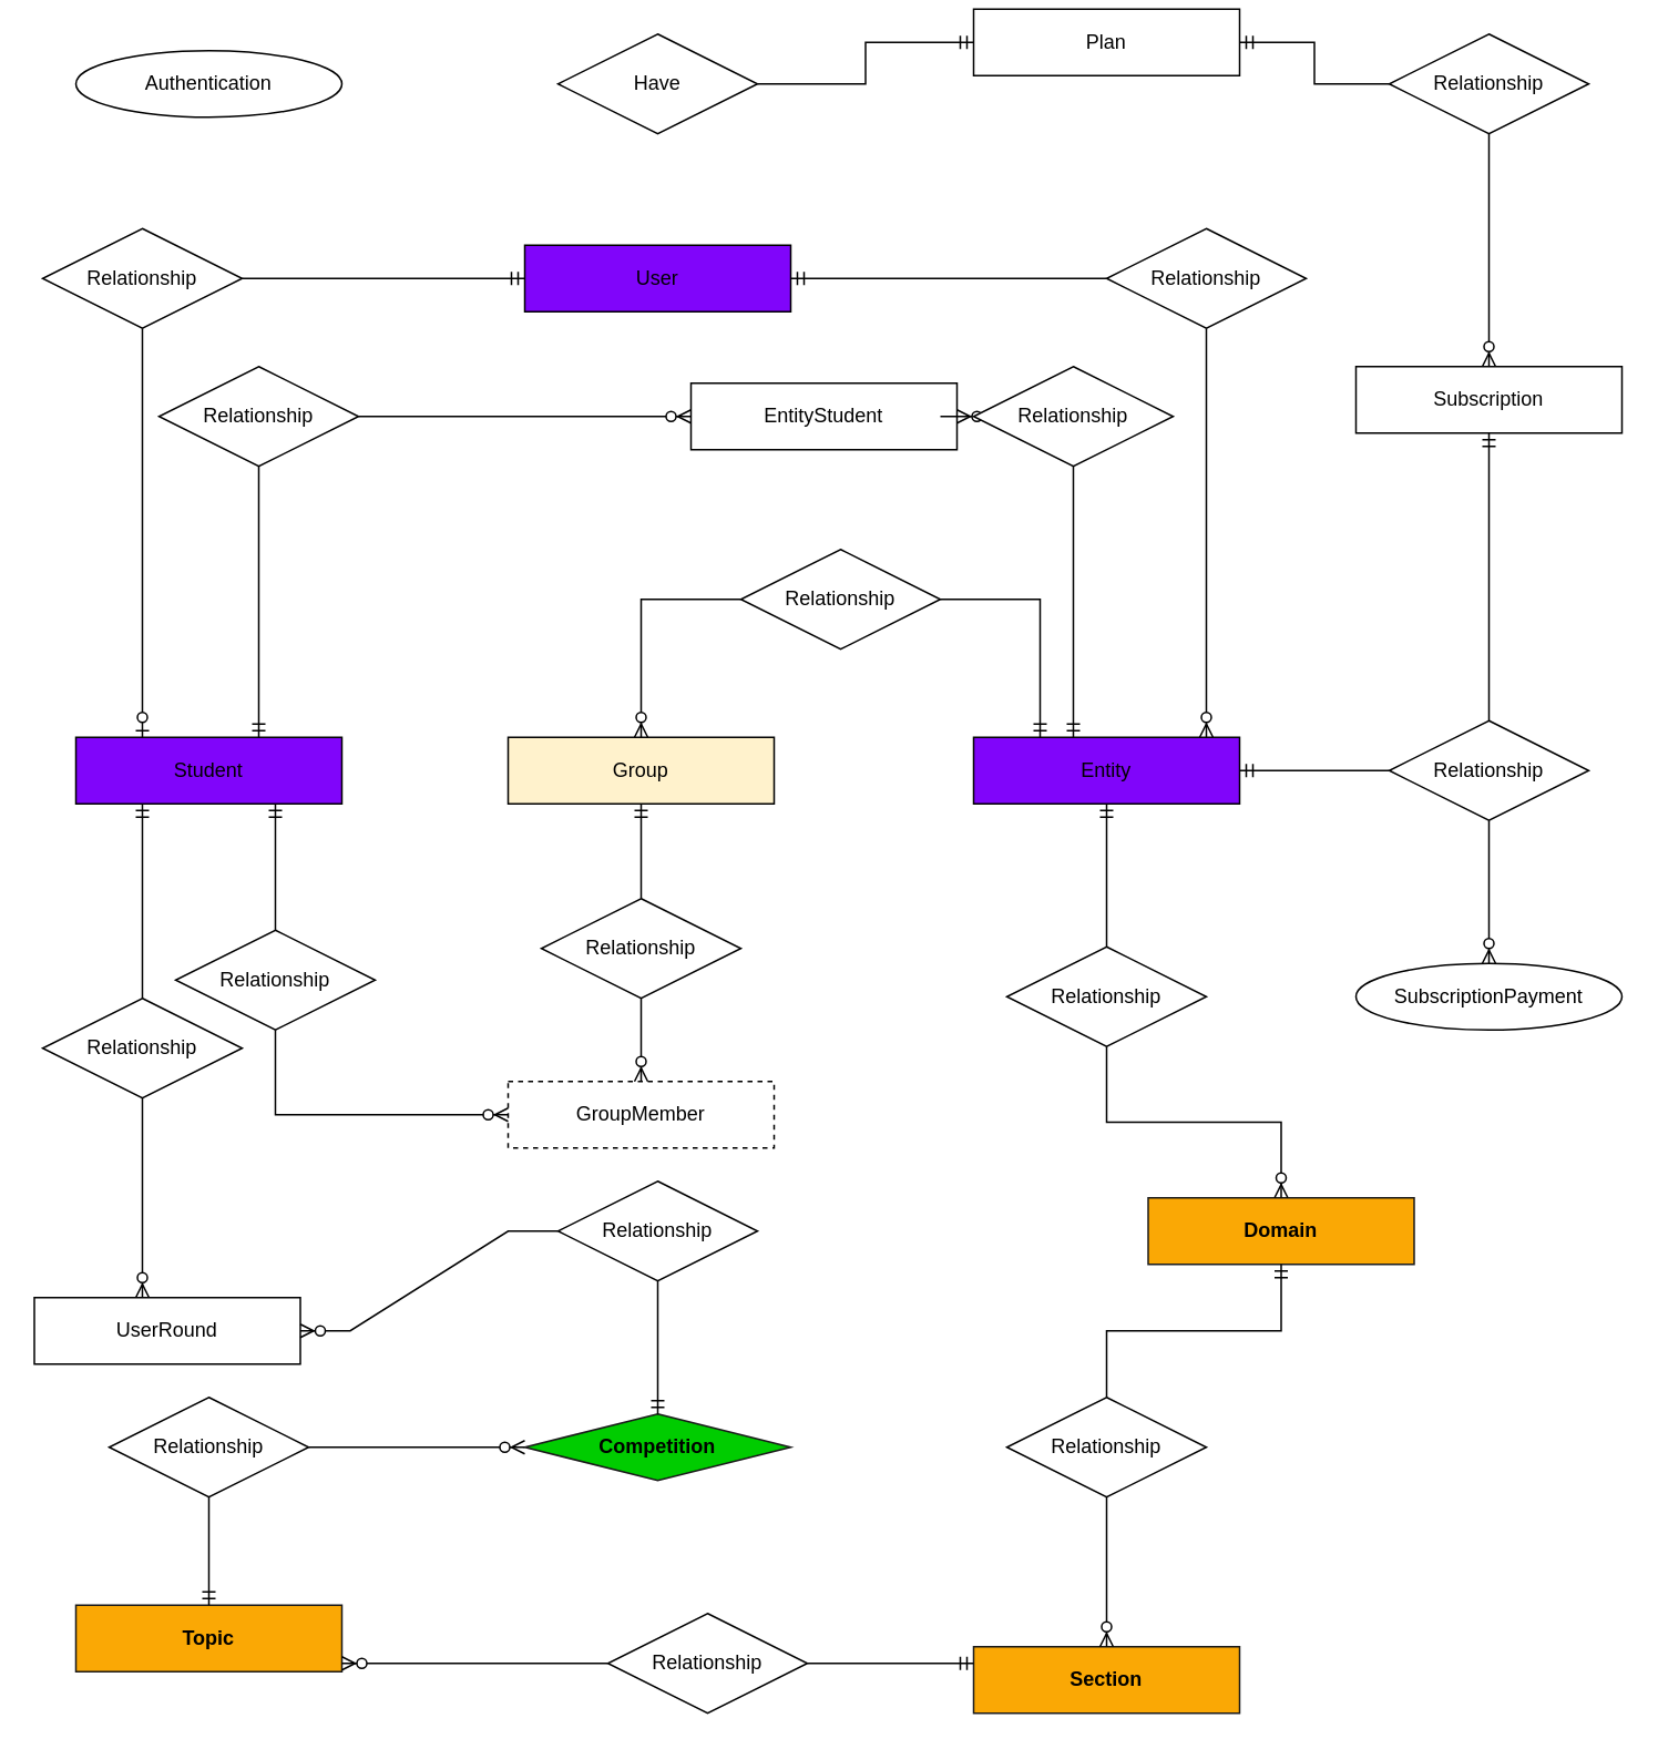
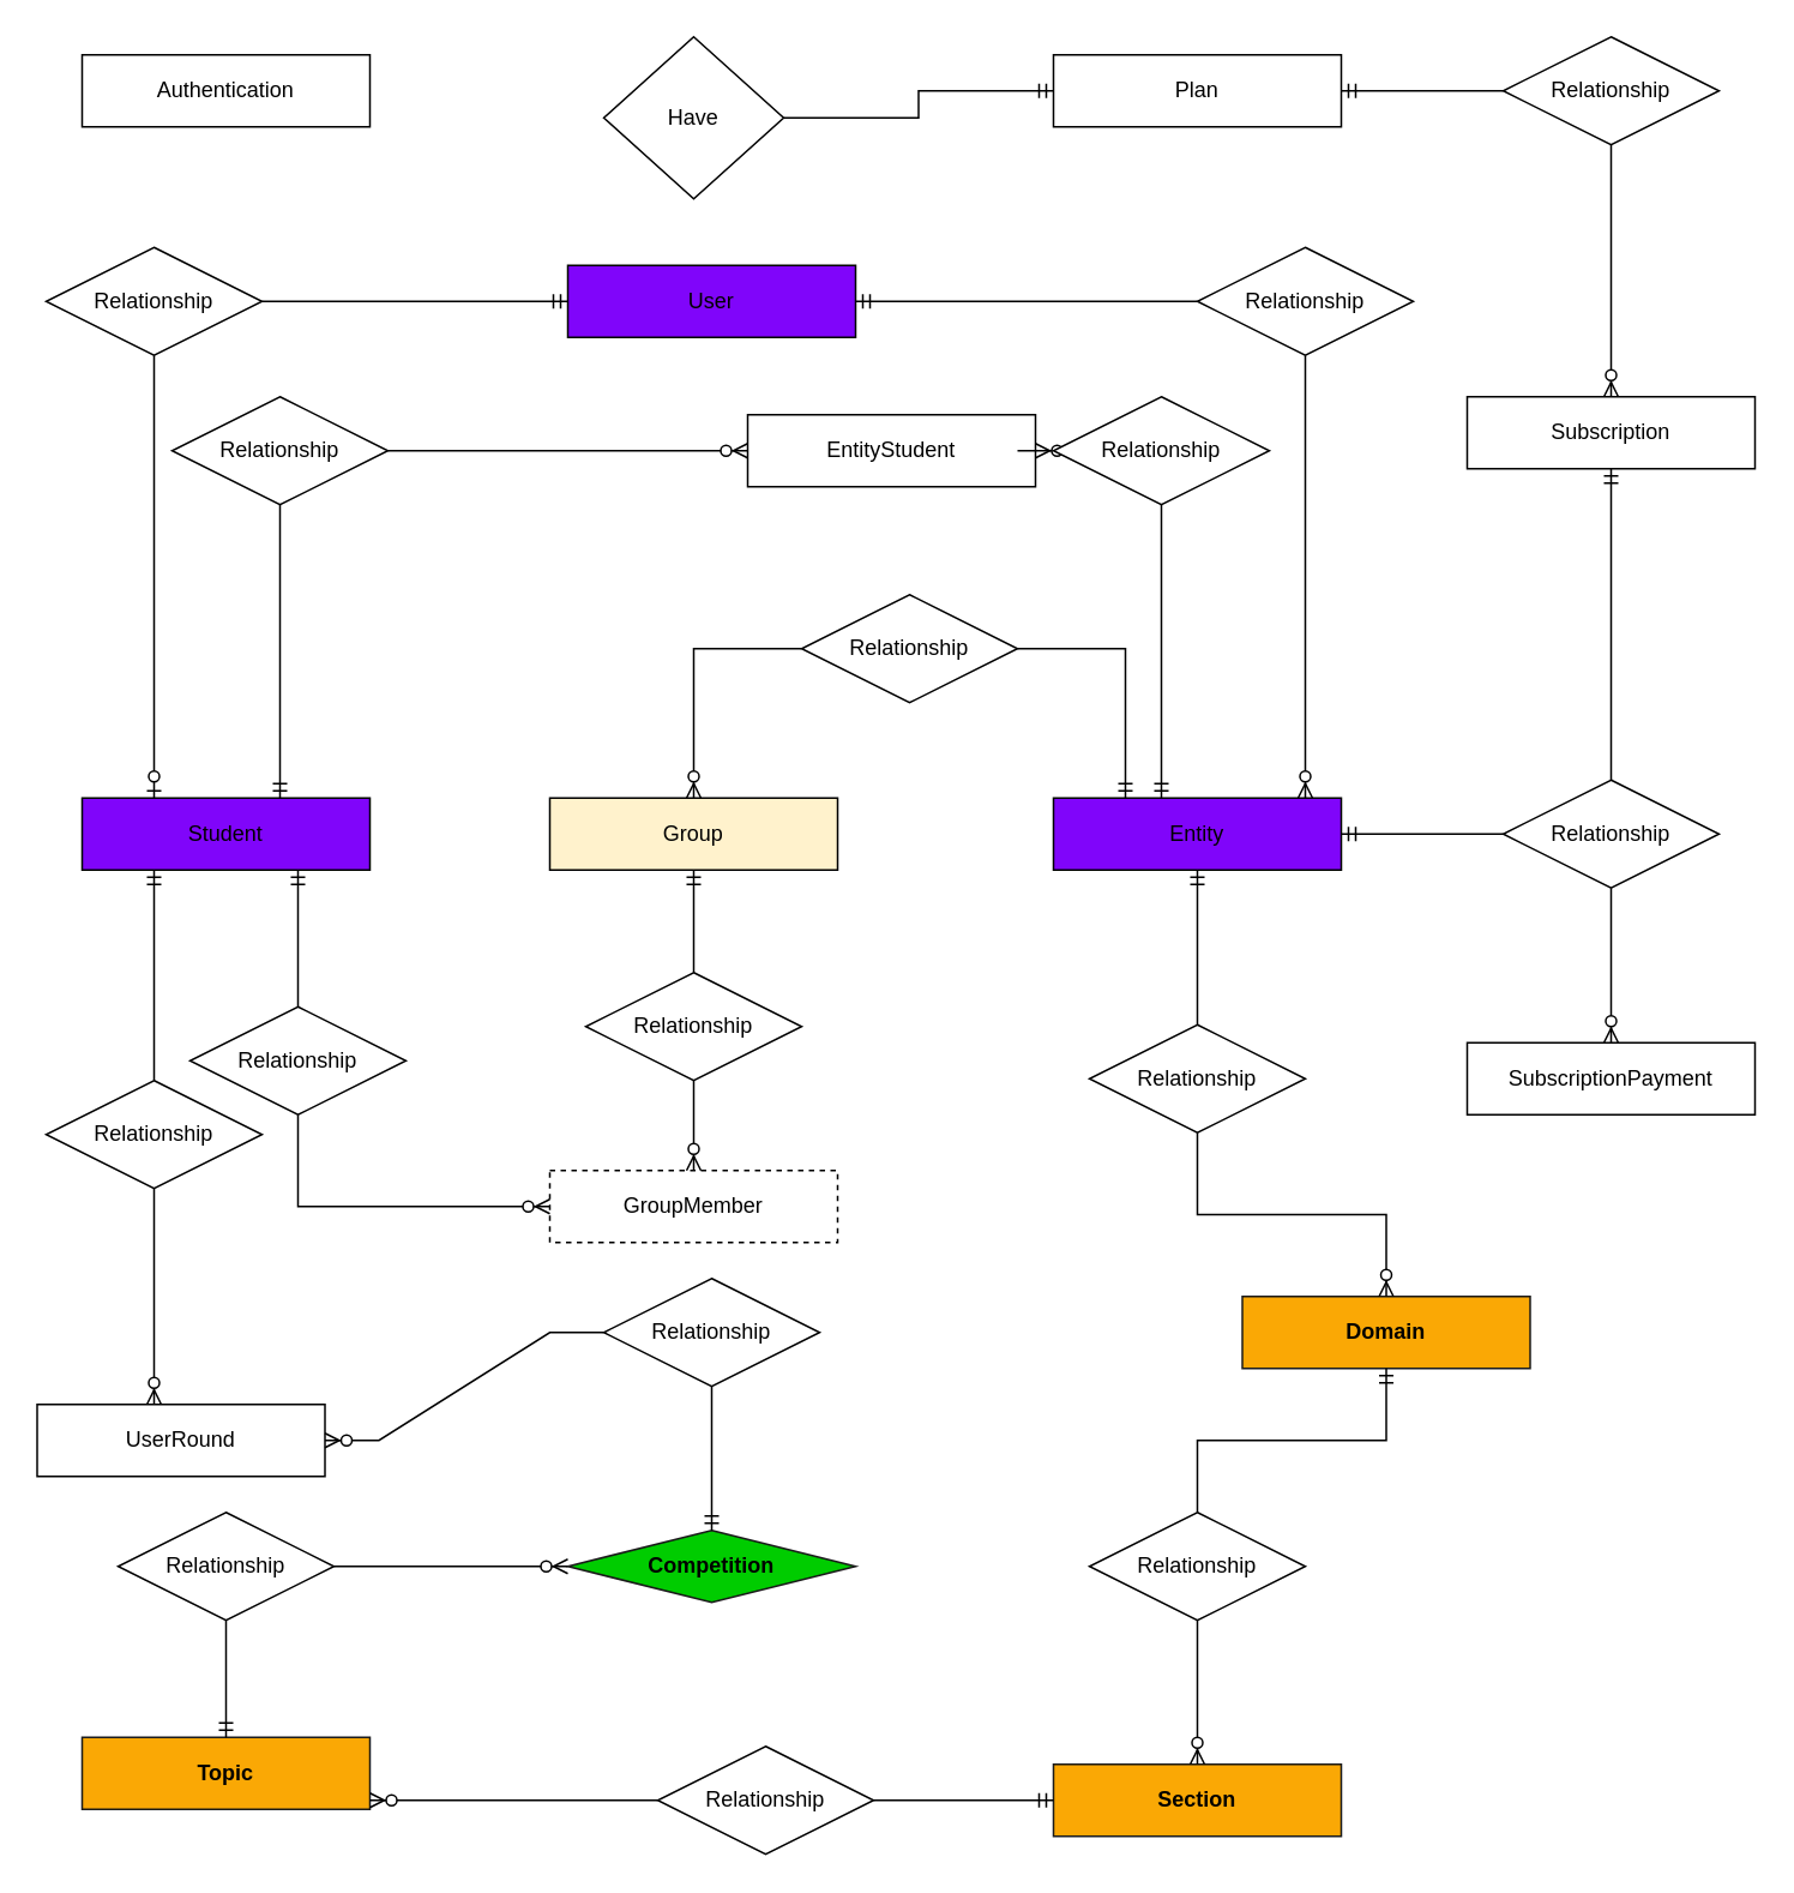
- <mxCell id="15" value="Plan" style="whiteSpace=wrap;html=1;align=center;" vertex="1" parent="1"><mxGeometry x="585" y="5" width="160" height="40" as="geometry" /></mxCell>
+ <mxCell id="15" value="Plan" style="whiteSpace=wrap;html=1;align=center;" vertex="1" parent="1"><mxGeometry x="585" y="30" width="160" height="40" as="geometry" /></mxCell>
- <mxCell id="16" value="Authentication" style="ellipse;whiteSpace=wrap;html=1;align=center;" vertex="1" parent="1"><mxGeometry x="45" y="30" width="160" height="40" as="geometry" /></mxCell>
+ <mxCell id="16" value="Authentication" style="whiteSpace=wrap;html=1;align=center;" vertex="1" parent="1"><mxGeometry x="45" y="30" width="160" height="40" as="geometry" /></mxCell>
- <mxCell id="18" value="Have" style="shape=rhombus;perimeter=rhombusPerimeter;whiteSpace=wrap;html=1;align=center;" vertex="1" parent="1"><mxGeometry x="335" y="20" width="120" height="60" as="geometry" /></mxCell>
+ <mxCell id="18" value="Have" style="shape=rhombus;perimeter=rhombusPerimeter;whiteSpace=wrap;html=1;align=center;" vertex="1" parent="1"><mxGeometry x="335" y="20" width="100" height="90" as="geometry" /></mxCell>
- <mxCell id="5" value="SubscriptionPayment" style="ellipse;whiteSpace=wrap;html=1;align=center;" vertex="1" parent="1"><mxGeometry x="815" y="579" width="160" height="40" as="geometry" /></mxCell>
+ <mxCell id="5" value="SubscriptionPayment" style="whiteSpace=wrap;html=1;align=center;" vertex="1" parent="1"><mxGeometry x="815" y="579" width="160" height="40" as="geometry" /></mxCell>
- <mxCell id="12" value="Section" style="whiteSpace=wrap;html=1;align=center;fillColor=#faa805;strokeColor=#1A1A1A;fontColor=#000000;fontStyle=1;" vertex="1" parent="1"><mxGeometry x="585" y="990" width="160" height="40" as="geometry" /></mxCell>
+ <mxCell id="12" value="Section" style="whiteSpace=wrap;html=1;align=center;fillColor=#faa805;strokeColor=#1A1A1A;fontColor=#000000;fontStyle=1;" vertex="1" parent="1"><mxGeometry x="585" y="980" width="160" height="40" as="geometry" /></mxCell>
